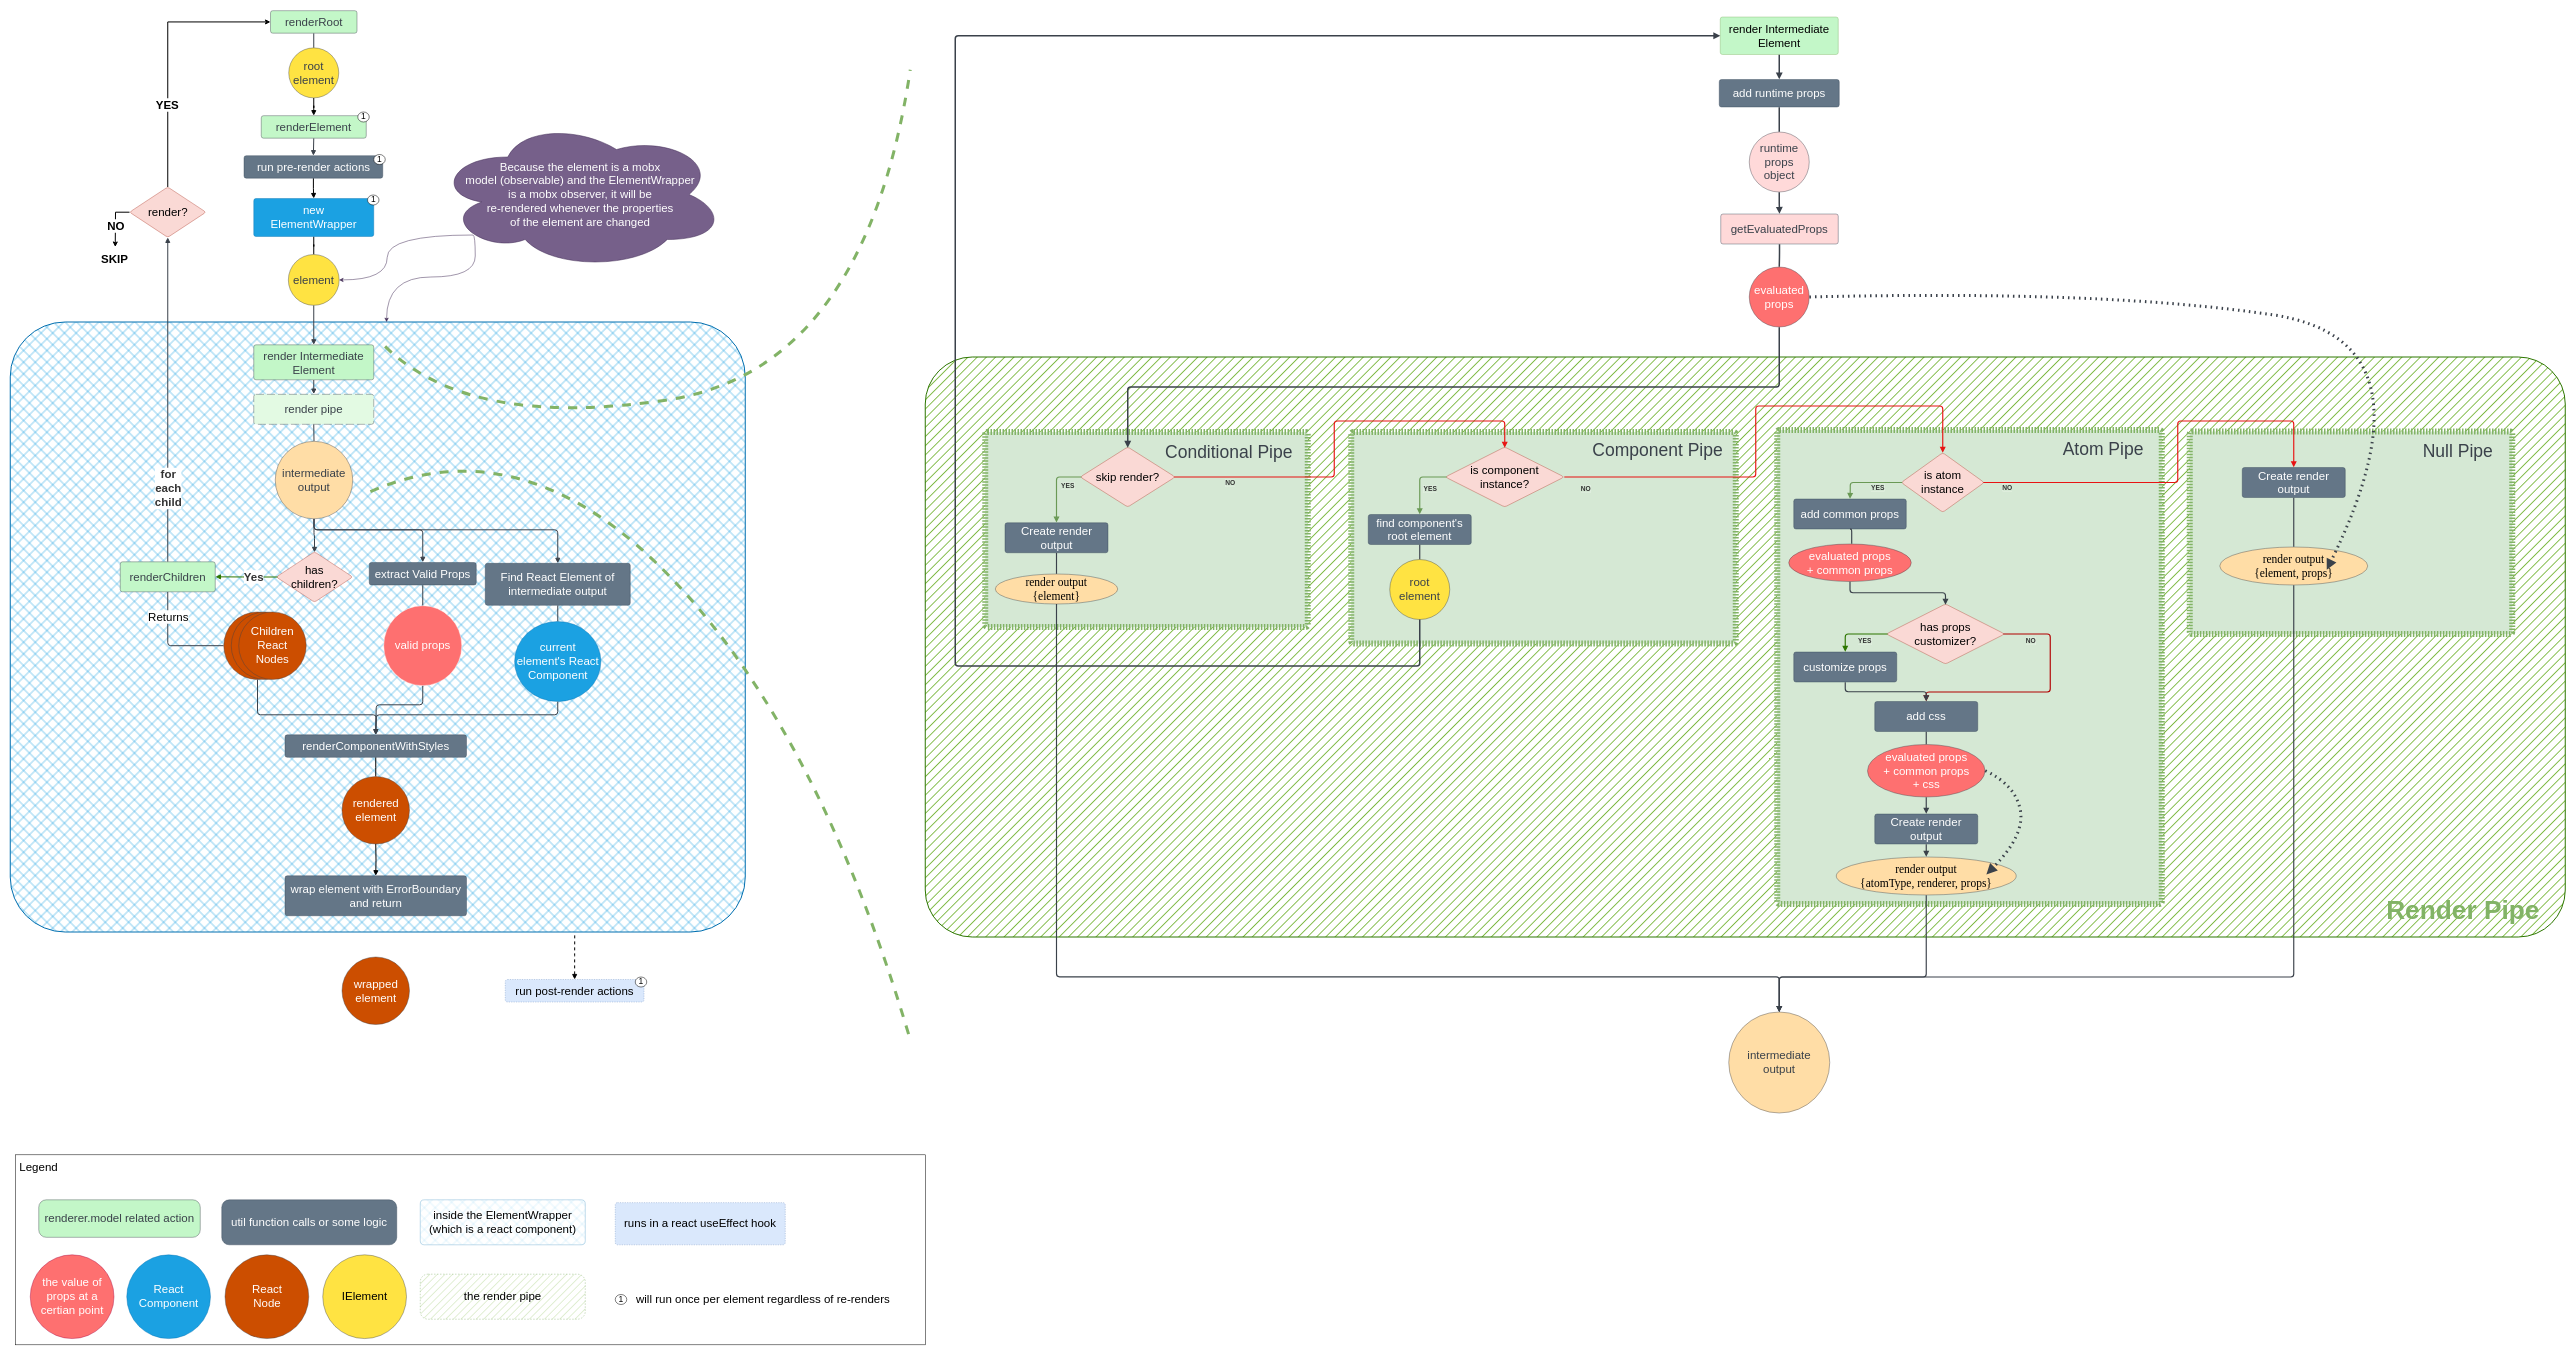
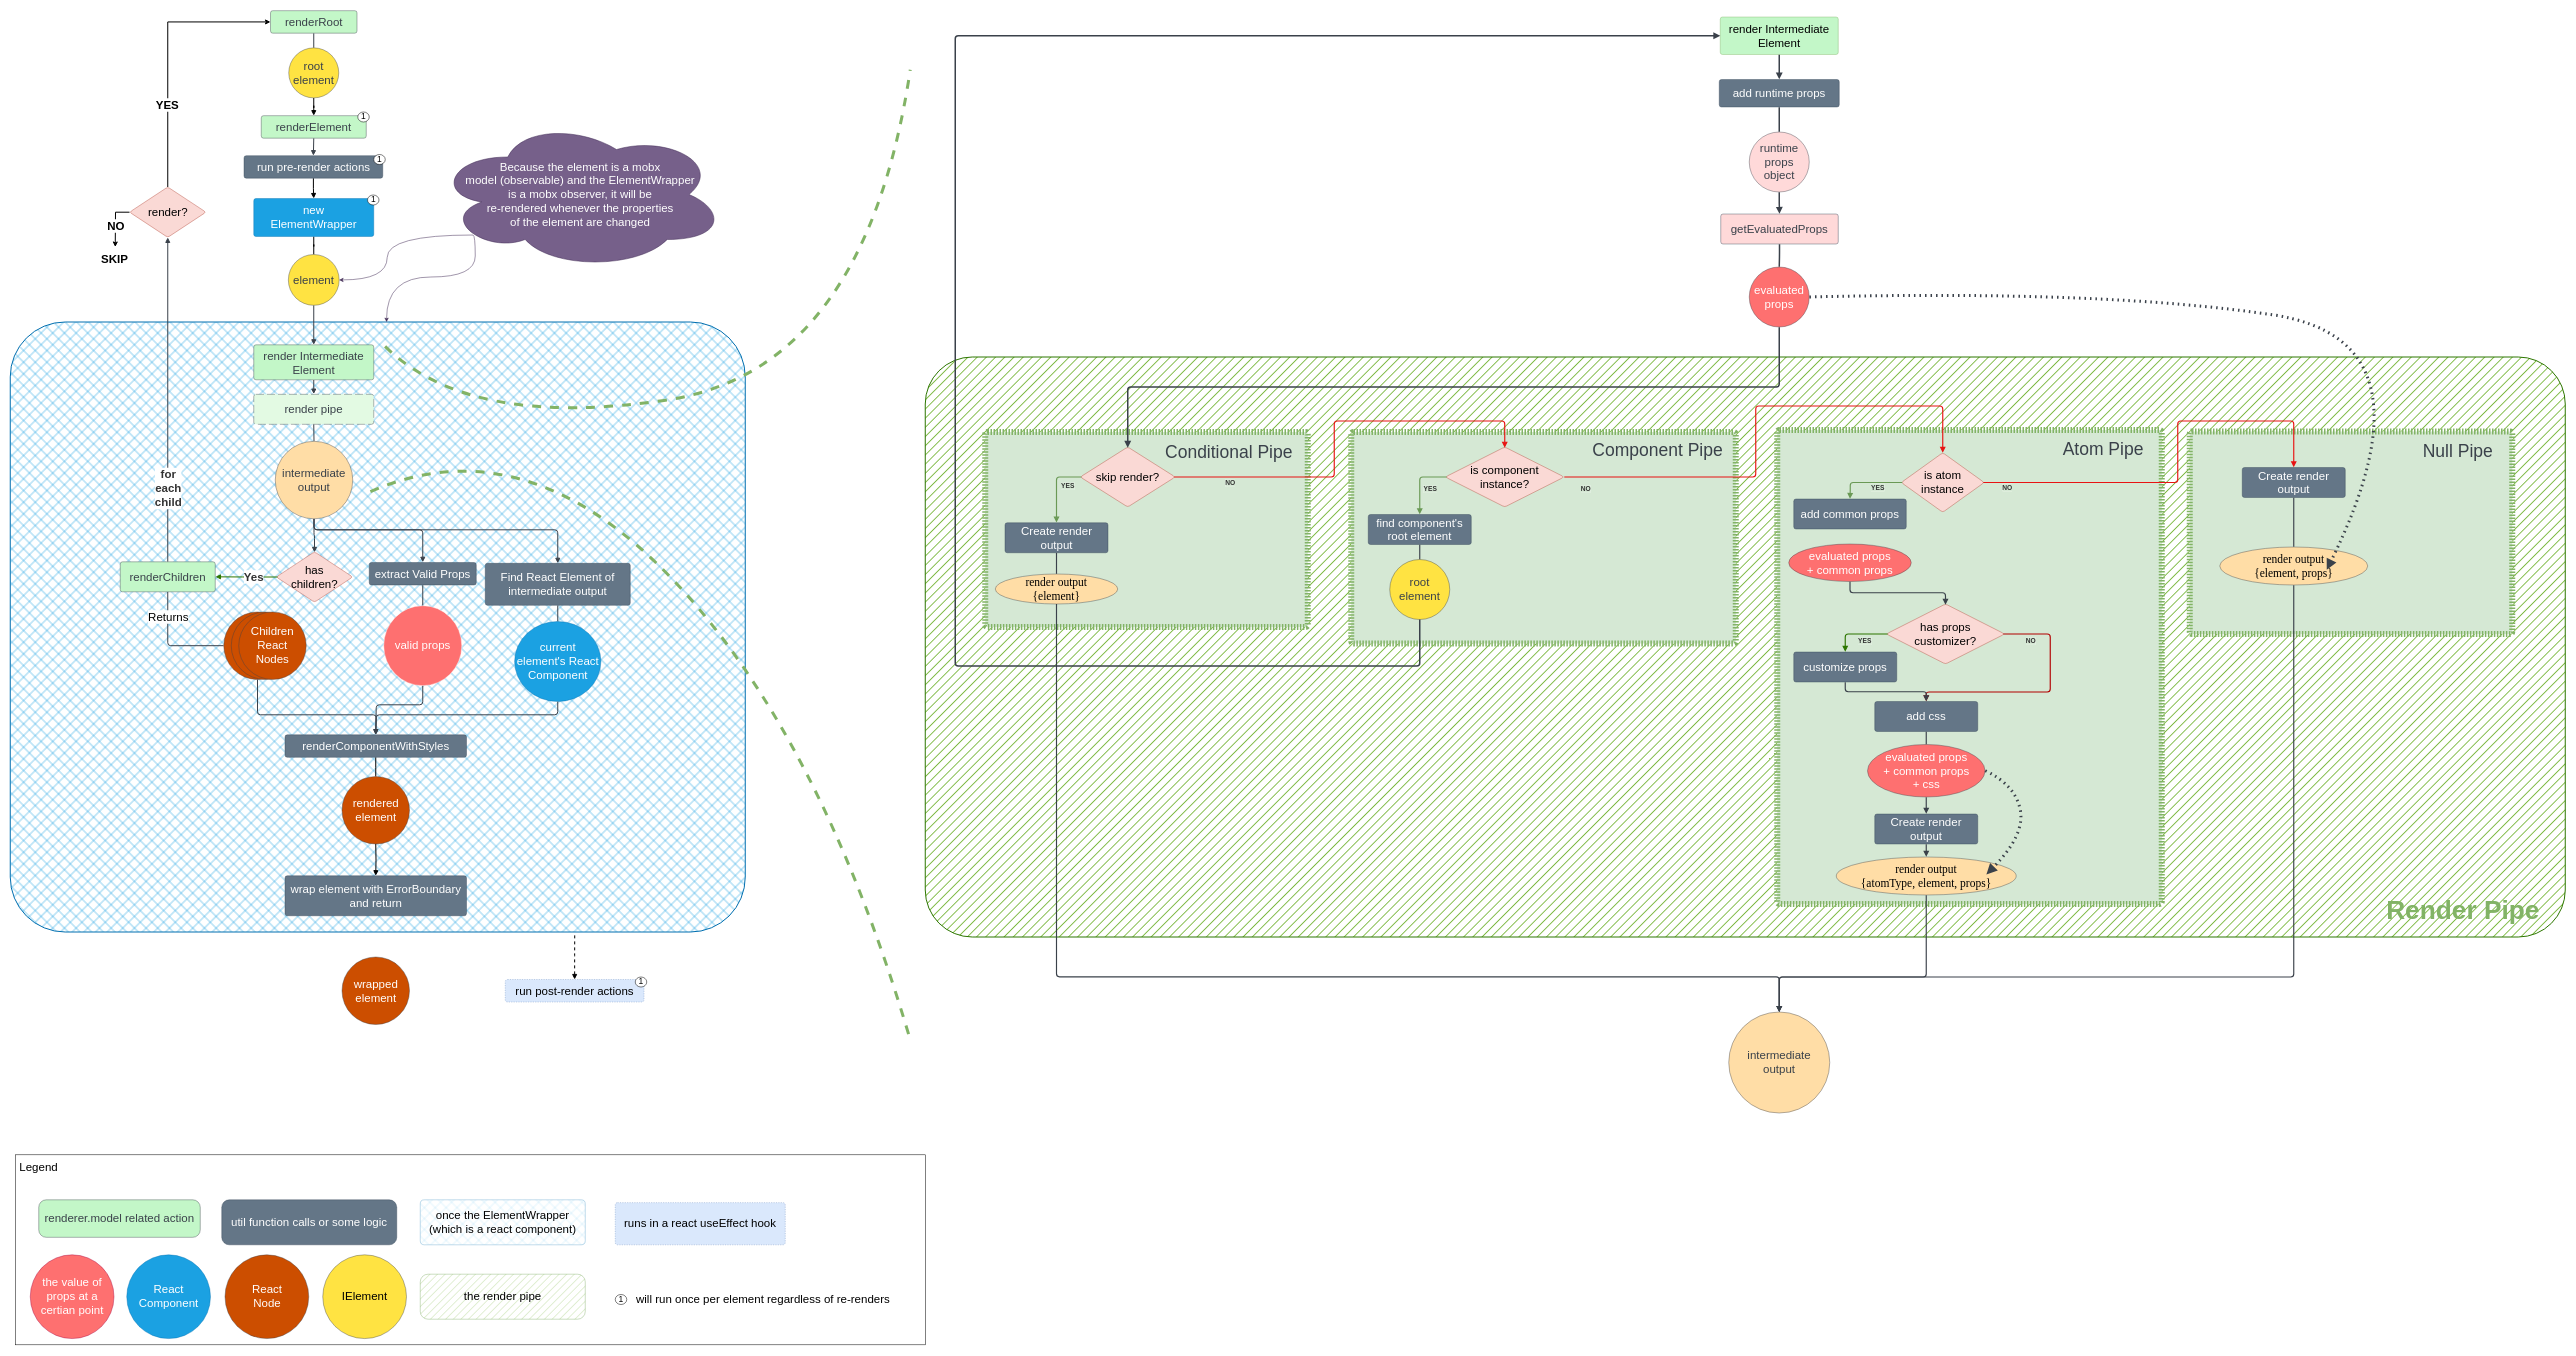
- <mxCell id="40" value="" style="html=1;jettySize=18;whiteSpace=wrap;fontSize=13;strokeColor=#3a414a;strokeOpacity=100;strokeWidth=2.3;rounded=1;arcSize=12;edgeStyle=orthogonalEdgeStyle;startArrow=none;endArrow=none;endFill=0;exitX=0.5;exitY=1.006;exitPerimeter=0;entryX=0.514;entryY=-0.004;entryPerimeter=0;lucidId=LXbrc.x8iK1r;" parent="1" source="36" target="39" edge="1"><mxGeometry width="100" height="100" relative="1" as="geometry"><Array as="points" /></mxGeometry></mxCell>
- <mxCell id="56" value="render output&#10;{atomType, renderer, props}" style="points=[[0.834,0.462,0]];html=1;overflow=block;blockSpacing=1;whiteSpace=wrap;ellipse;fontSize=23;fontFamily=Droid Sans Mono;fontColor=default;spacing=3.8;verticalAlign=middle;strokeColor=#3a414a;strokeOpacity=100;fillOpacity=100;rounded=1;absoluteArcSize=1;arcSize=9;fillColor=#FFDDA6;strokeWidth=0.8;lucidId=17brnYHj08_5;" parent="1" vertex="1"><mxGeometry x="3672" y="1713" width="360" height="76" as="geometry" /></mxCell>
+ <mxCell id="56" value="render output&#10;{atomType, element, props}" style="points=[[0.834,0.462,0]];html=1;overflow=block;blockSpacing=1;whiteSpace=wrap;ellipse;fontSize=23;fontFamily=Droid Sans Mono;fontColor=default;spacing=3.8;verticalAlign=middle;strokeColor=#3a414a;strokeOpacity=100;fillOpacity=100;rounded=1;absoluteArcSize=1;arcSize=9;fillColor=#FFDDA6;strokeWidth=0.8;lucidId=17brnYHj08_5;" parent="1" vertex="1"><mxGeometry x="3672" y="1713" width="360" height="76" as="geometry" /></mxCell>
- <mxCell id="121" value="&lt;font color=&quot;#030303&quot; style=&quot;font-size: 23px;&quot;&gt;inside the ElementWrapper (which is a react component)&lt;/font&gt;" style="rounded=1;whiteSpace=wrap;html=1;fillColor=#1ba1e2;strokeColor=#006EAF;fontSize=11;fontColor=#ffffff;fillStyle=cross-hatch;gradientColor=none;strokeWidth=0.5;arcSize=9;container=0;" parent="1" vertex="1"><mxGeometry x="840" y="2398.63" width="330" height="90" as="geometry" /></mxCell>
+ <mxCell id="121" value="&lt;font color=&quot;#030303&quot; style=&quot;font-size: 23px;&quot;&gt;once the ElementWrapper (which is a react component)&lt;/font&gt;" style="rounded=1;whiteSpace=wrap;html=1;fillColor=#1ba1e2;strokeColor=#006EAF;fontSize=11;fontColor=#ffffff;fillStyle=cross-hatch;gradientColor=none;strokeWidth=0.5;arcSize=9;container=0;" parent="1" vertex="1"><mxGeometry x="840" y="2398.63" width="330" height="90" as="geometry" /></mxCell>
- <mxCell id="122" value="&lt;font color=&quot;#000000&quot; style=&quot;font-size: 23px;&quot;&gt;the render pipe&lt;/font&gt;" style="html=1;overflow=block;blockSpacing=1;whiteSpace=wrap;fontSize=13;spacing=3.8;strokeColor=#2D7600;strokeOpacity=100;fillOpacity=100;rounded=1;absoluteArcSize=1;arcSize=31;fillColor=#60a917;fixDash=1;strokeWidth=0.5;lucidId=UHbrM3U28dgx;perimeterSpacing=43;fillStyle=hatch;fontColor=#ffffff;container=0;dashed=1;" parent="1" vertex="1"><mxGeometry x="840" y="2547.38" width="330" height="90" as="geometry" /></mxCell>
+ <mxCell id="122" value="&lt;font color=&quot;#000000&quot; style=&quot;font-size: 23px;&quot;&gt;the render pipe&lt;/font&gt;" style="html=1;overflow=block;blockSpacing=1;whiteSpace=wrap;fontSize=13;spacing=3.8;strokeColor=#2D7600;strokeOpacity=100;fillOpacity=100;rounded=1;absoluteArcSize=1;arcSize=31;fillColor=#60a917;fixDash=1;strokeWidth=0.5;lucidId=UHbrM3U28dgx;perimeterSpacing=43;fillStyle=hatch;fontColor=#ffffff;container=0;" parent="1" vertex="1"><mxGeometry x="840" y="2547.38" width="330" height="90" as="geometry" /></mxCell>
